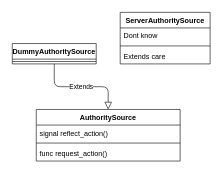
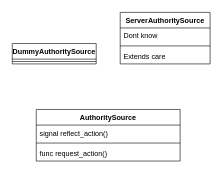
- <mxCell id="6" value="Extends" style="endArrow=block;endSize=10;endFill=0;html=1;elbow=vertical;edgeStyle=orthogonalEdgeStyle;" parent="1" source="7" target="2" edge="1"><mxGeometry width="160" relative="1" as="geometry"><mxPoint x="160" y="264" as="sourcePoint" /><mxPoint x="110" y="42" as="targetPoint" /></mxGeometry></mxCell>
